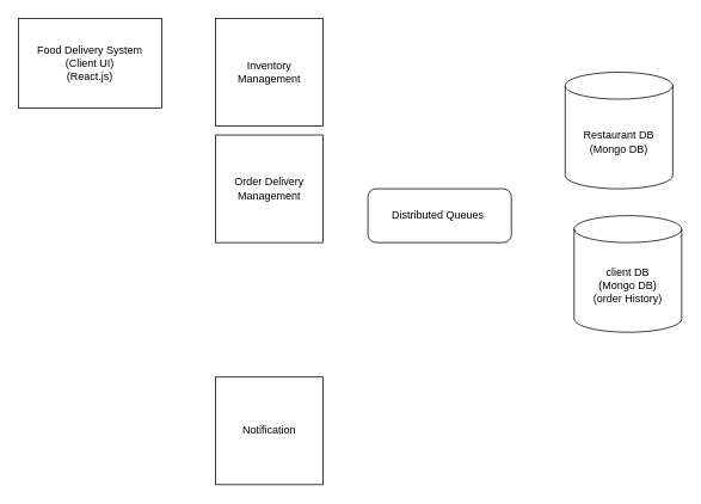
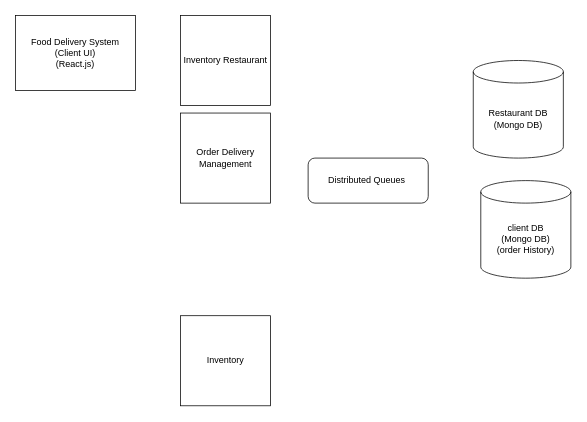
- <mxCell id="5" value="Inventory Management" style="whiteSpace=wrap;html=1;aspect=fixed;" vertex="1" parent="1"><mxGeometry x="240" y="20" width="120" height="120" as="geometry" /></mxCell>
+ <mxCell id="5" value="Inventory Restaurant" style="whiteSpace=wrap;html=1;aspect=fixed;" vertex="1" parent="1"><mxGeometry x="240" y="20" width="120" height="120" as="geometry" /></mxCell>
- <mxCell id="7" value="Notification" style="whiteSpace=wrap;html=1;aspect=fixed;" vertex="1" parent="1"><mxGeometry x="240" y="420" width="120" height="120" as="geometry" /></mxCell>
+ <mxCell id="7" value="Inventory" style="whiteSpace=wrap;html=1;aspect=fixed;" vertex="1" parent="1"><mxGeometry x="240" y="420" width="120" height="120" as="geometry" /></mxCell>
